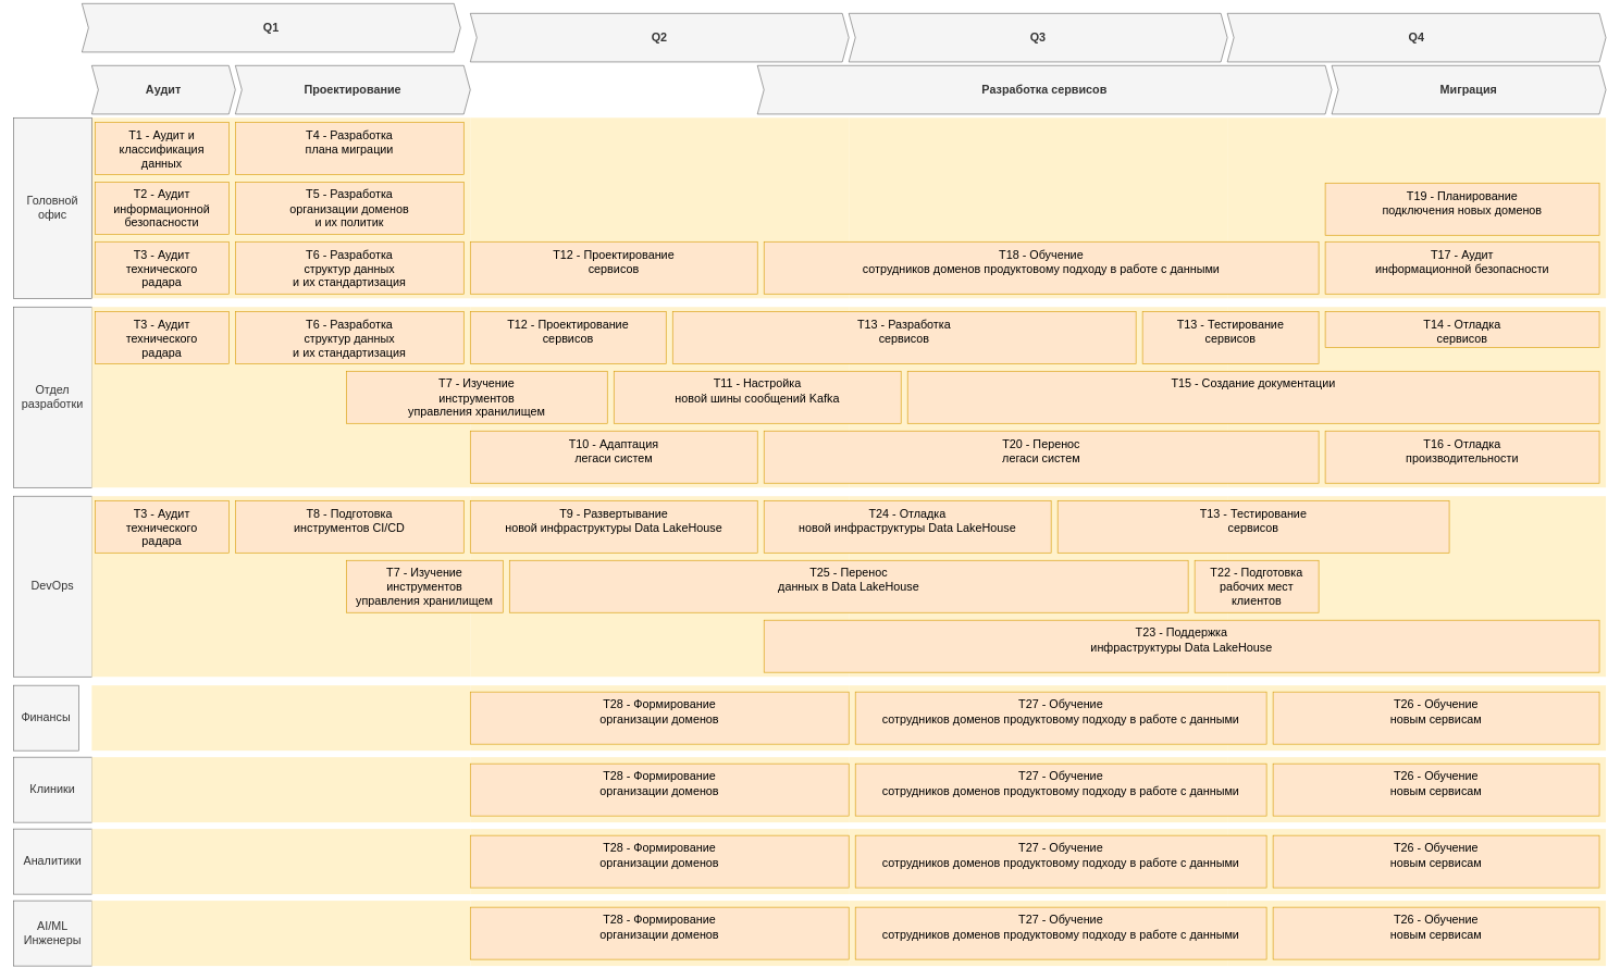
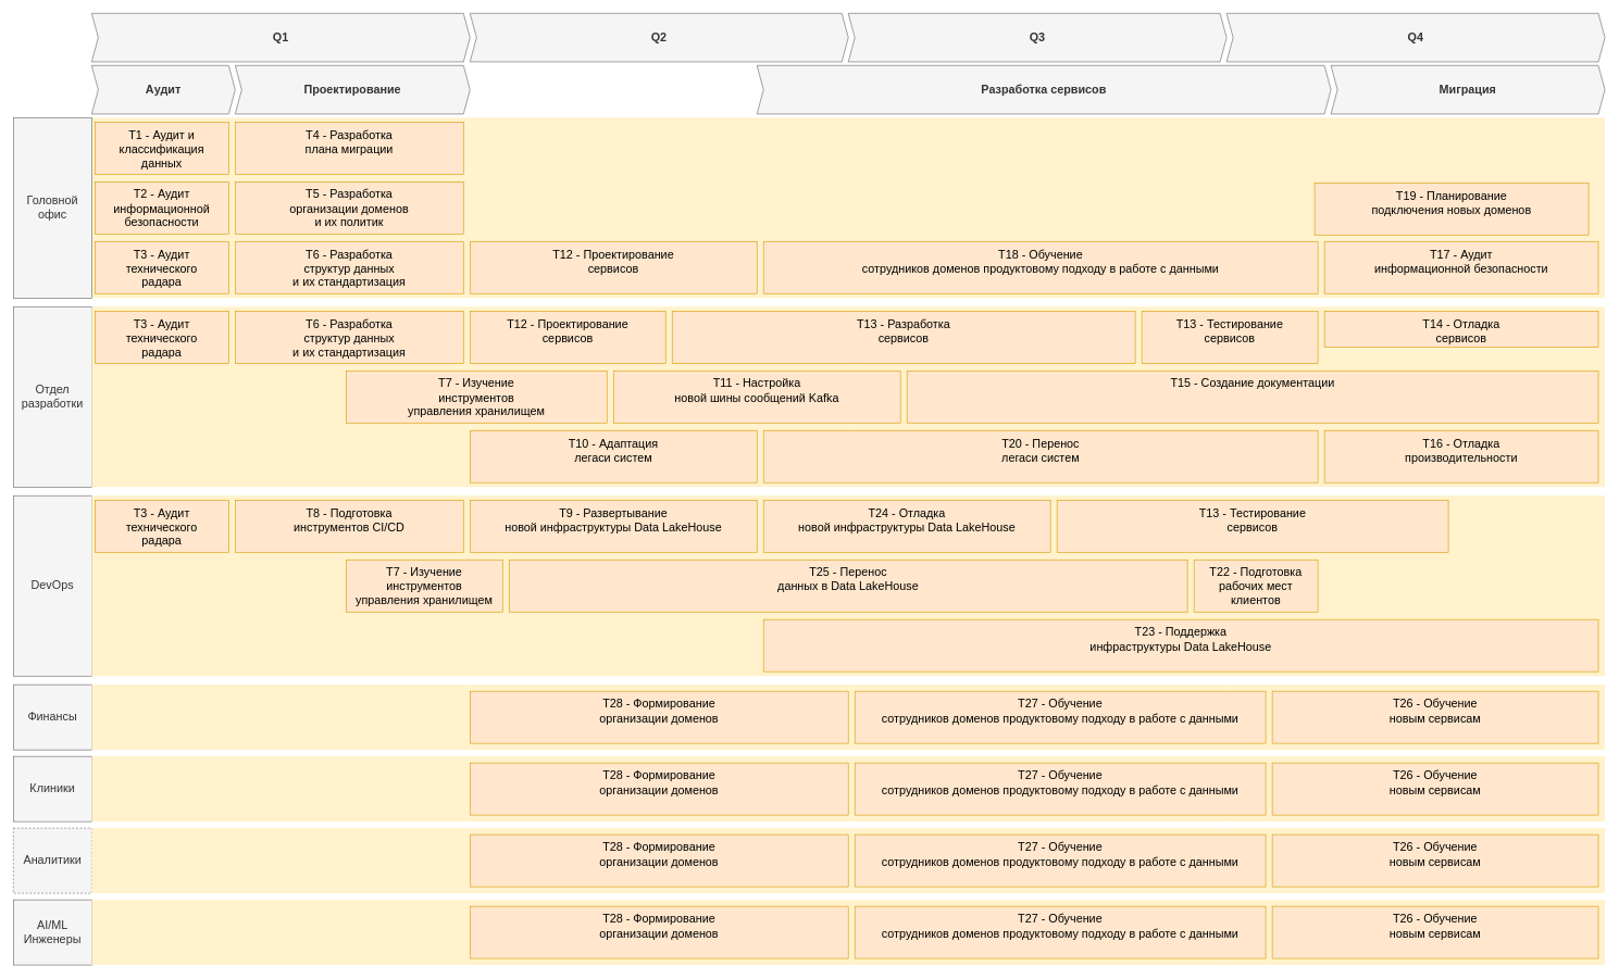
- <mxCell id="4" value="Q1" style="shape=step;perimeter=stepPerimeter;whiteSpace=wrap;html=1;fixedSize=1;size=10;fillColor=#f5f5f5;strokeColor=#666666;fontSize=18;fontStyle=1;align=center;rounded=0;fontColor=#333333;" parent="1" vertex="1"><mxGeometry x="125" y="5" width="580" height="74.4" as="geometry" /></mxCell>
+ <mxCell id="4" value="Q1" style="shape=step;perimeter=stepPerimeter;whiteSpace=wrap;html=1;fixedSize=1;size=10;fillColor=#f5f5f5;strokeColor=#666666;fontSize=18;fontStyle=1;align=center;rounded=0;fontColor=#333333;" parent="1" vertex="1"><mxGeometry x="140" y="20" width="580" height="74.4" as="geometry" /></mxCell>
- <mxCell id="51" value="T19 - Планирование&lt;div&gt;подключения новых доменов&lt;/div&gt;" style="shape=rect;fillColor=#ffe6cc;strokeColor=#d79b00;fontSize=18;html=1;whiteSpace=wrap;align=center;verticalAlign=top;spacing=5;rounded=0;" vertex="1" parent="1"><mxGeometry x="2030" y="280" width="420" height="80" as="geometry" /></mxCell>
+ <mxCell id="51" value="T19 - Планирование&lt;div&gt;подключения новых доменов&lt;/div&gt;" style="shape=rect;fillColor=#ffe6cc;strokeColor=#d79b00;fontSize=18;html=1;whiteSpace=wrap;align=center;verticalAlign=top;spacing=5;rounded=0;" vertex="1" parent="1"><mxGeometry x="2015" y="280" width="420" height="80" as="geometry" /></mxCell>
- <mxCell id="23" value="Финансы" style="rounded=0;whiteSpace=wrap;html=1;fillColor=#f5f5f5;fontColor=#333333;strokeColor=#666666;fontSize=18;" vertex="1" parent="1"><mxGeometry x="20" y="1050" width="100" height="100" as="geometry" /></mxCell>
+ <mxCell id="23" value="Финансы" style="rounded=0;whiteSpace=wrap;html=1;fillColor=#f5f5f5;fontColor=#333333;strokeColor=#666666;fontSize=18;" vertex="1" parent="1"><mxGeometry x="20" y="1050" width="120" height="100" as="geometry" /></mxCell>
- <mxCell id="72" value="Аналитики" style="rounded=0;whiteSpace=wrap;html=1;fillColor=#f5f5f5;fontColor=#333333;strokeColor=#666666;fontSize=18;" vertex="1" parent="1"><mxGeometry x="20" y="1270" width="120" height="100" as="geometry" /></mxCell>
+ <mxCell id="72" value="Аналитики" style="rounded=0;whiteSpace=wrap;html=1;fillColor=#f5f5f5;fontColor=#333333;strokeColor=#666666;fontSize=18;dashed=1;" vertex="1" parent="1"><mxGeometry x="20" y="1270" width="120" height="100" as="geometry" /></mxCell>
